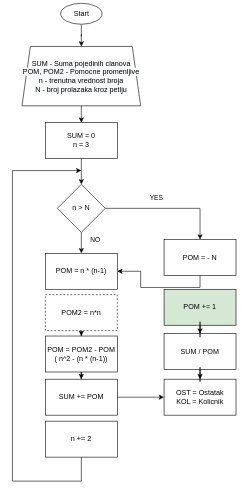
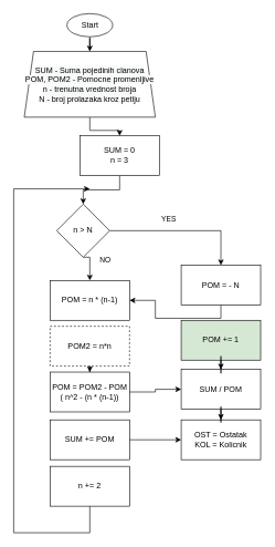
- <mxCell id="3" value="Start" style="ellipse;whiteSpace=wrap;html=1;" parent="1" vertex="1"><mxGeometry x="100.5" y="5" width="69" height="35" as="geometry" /></mxCell>
+ <mxCell id="3" value="Start" style="ellipse;whiteSpace=wrap;html=1;" parent="1" vertex="1"><mxGeometry x="100.5" y="20" width="69" height="35" as="geometry" /></mxCell>
- <mxCell id="10" value="SUM = 0&lt;br&gt;n = 3" style="rounded=0;whiteSpace=wrap;html=1;" parent="1" vertex="1"><mxGeometry x="75" y="204" width="120" height="60" as="geometry" /></mxCell>
+ <mxCell id="10" value="SUM = 0&lt;br&gt;n = 3" style="rounded=0;whiteSpace=wrap;html=1;" parent="1" vertex="1"><mxGeometry x="120" y="204" width="120" height="60" as="geometry" /></mxCell>
- <mxCell id="8" value="n &amp;gt; N" style="rhombus;whiteSpace=wrap;html=1;" parent="1" vertex="1"><mxGeometry x="95" y="307" width="80" height="80" as="geometry" /></mxCell>
+ <mxCell id="8" value="n &amp;gt; N" style="rhombus;whiteSpace=wrap;html=1;" parent="1" vertex="1"><mxGeometry x="85" y="307" width="80" height="80" as="geometry" /></mxCell>
- <mxCell id="14" value="" style="edgeStyle=orthogonalEdgeStyle;rounded=0;orthogonalLoop=1;jettySize=auto;html=1;" parent="1" source="15" target="18" edge="1"><mxGeometry relative="1" as="geometry" /></mxCell>
+ <mxCell id="14" value="" style="edgeStyle=orthogonalEdgeStyle;rounded=0;orthogonalLoop=1;jettySize=auto;html=1;" parent="1" source="15" target="23" edge="1"><mxGeometry relative="1" as="geometry" /></mxCell>
